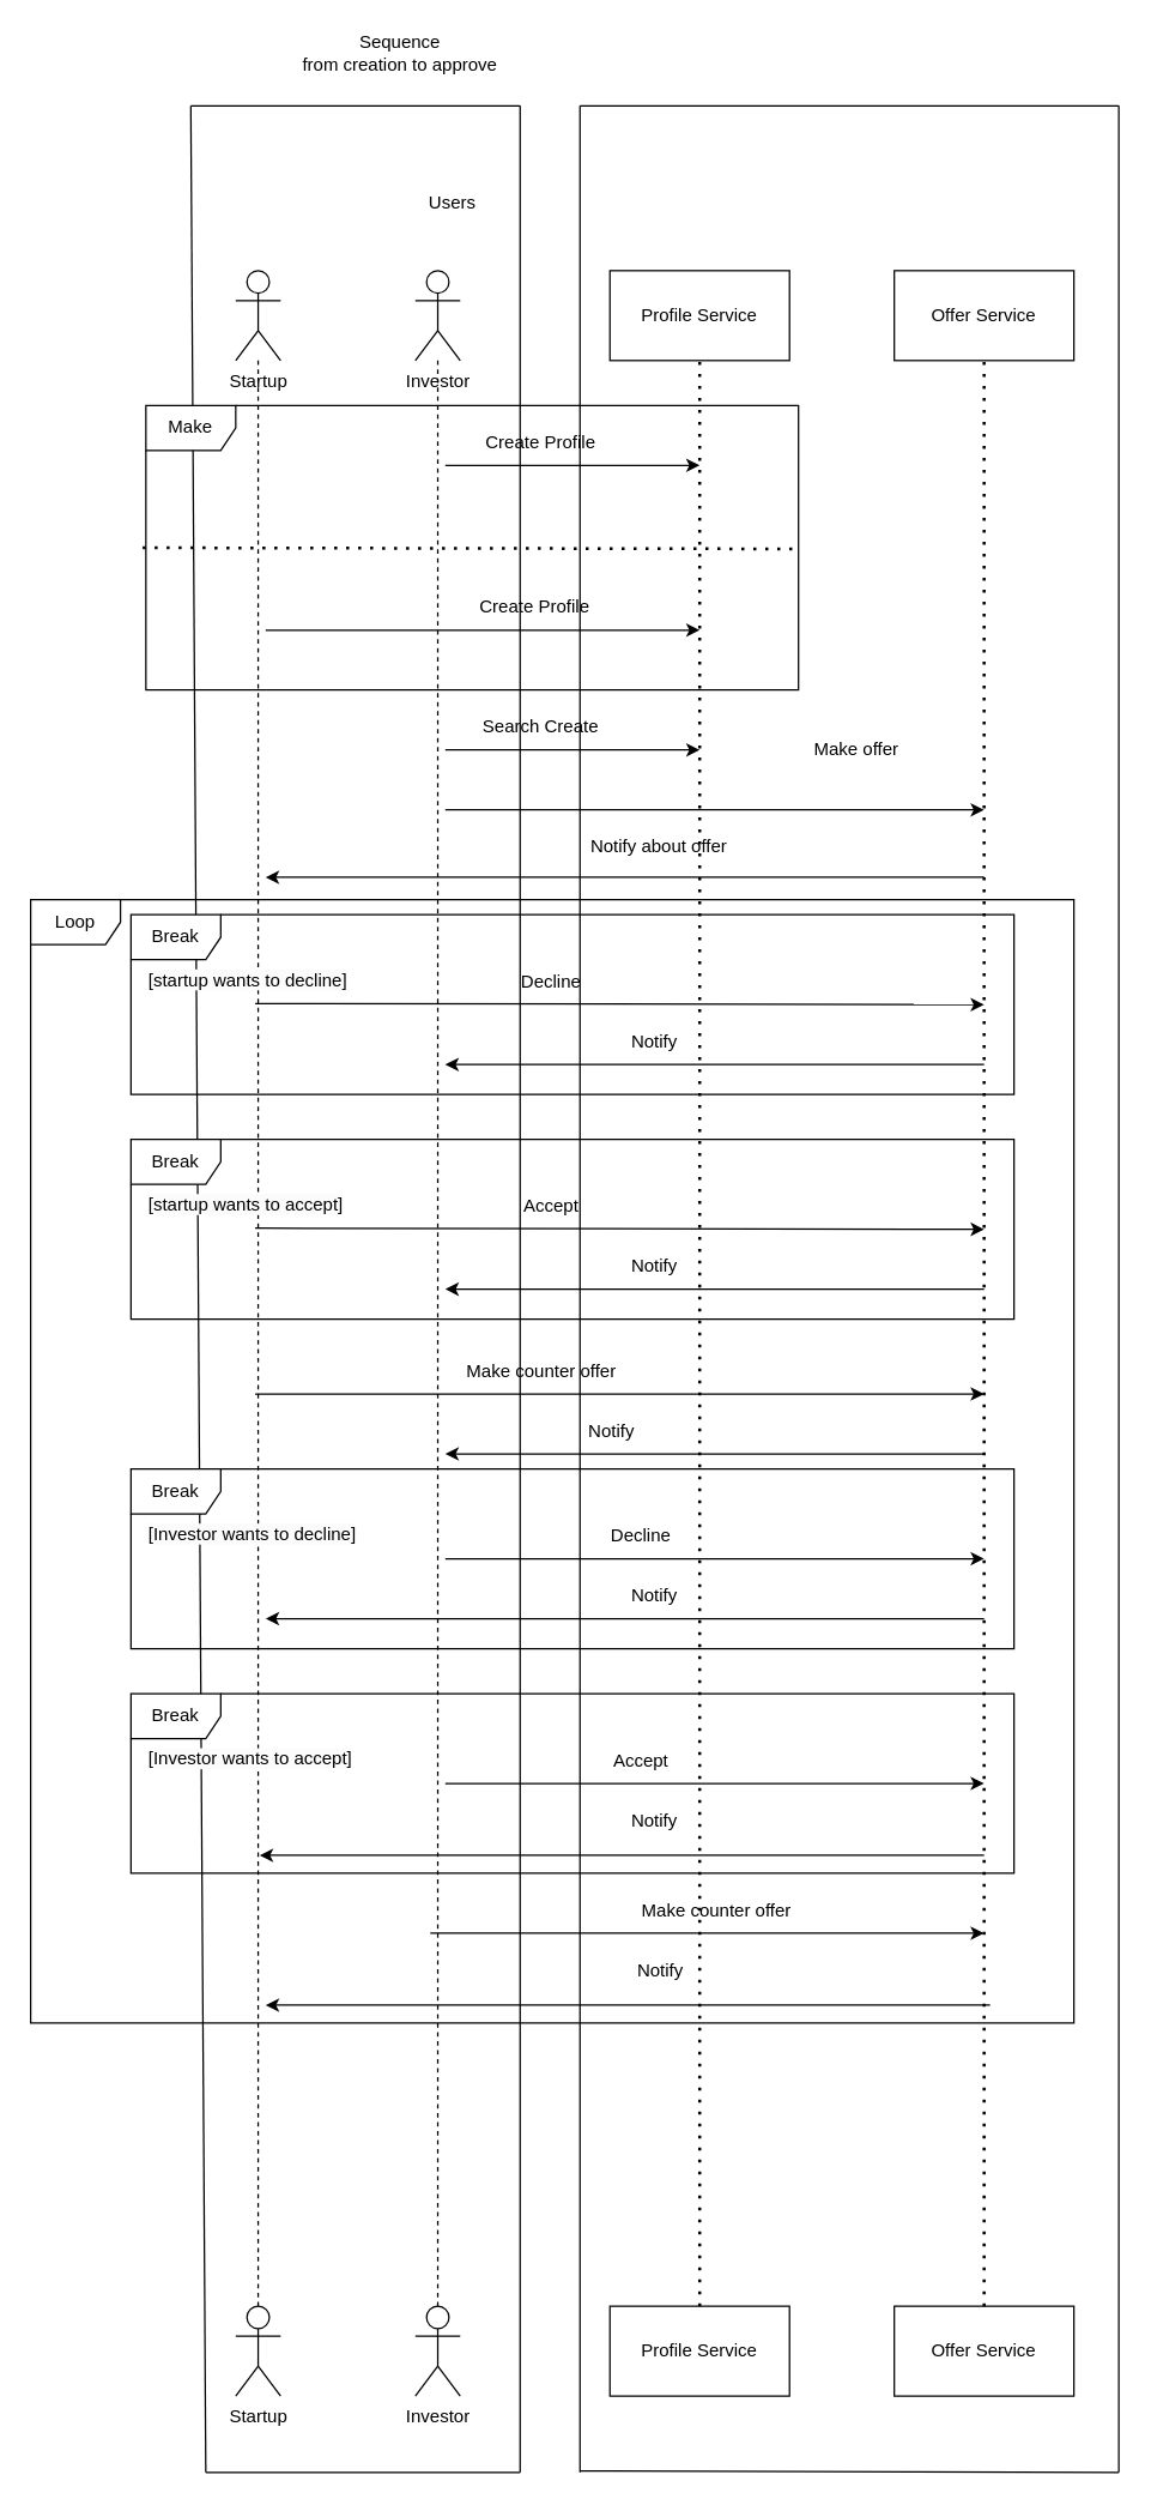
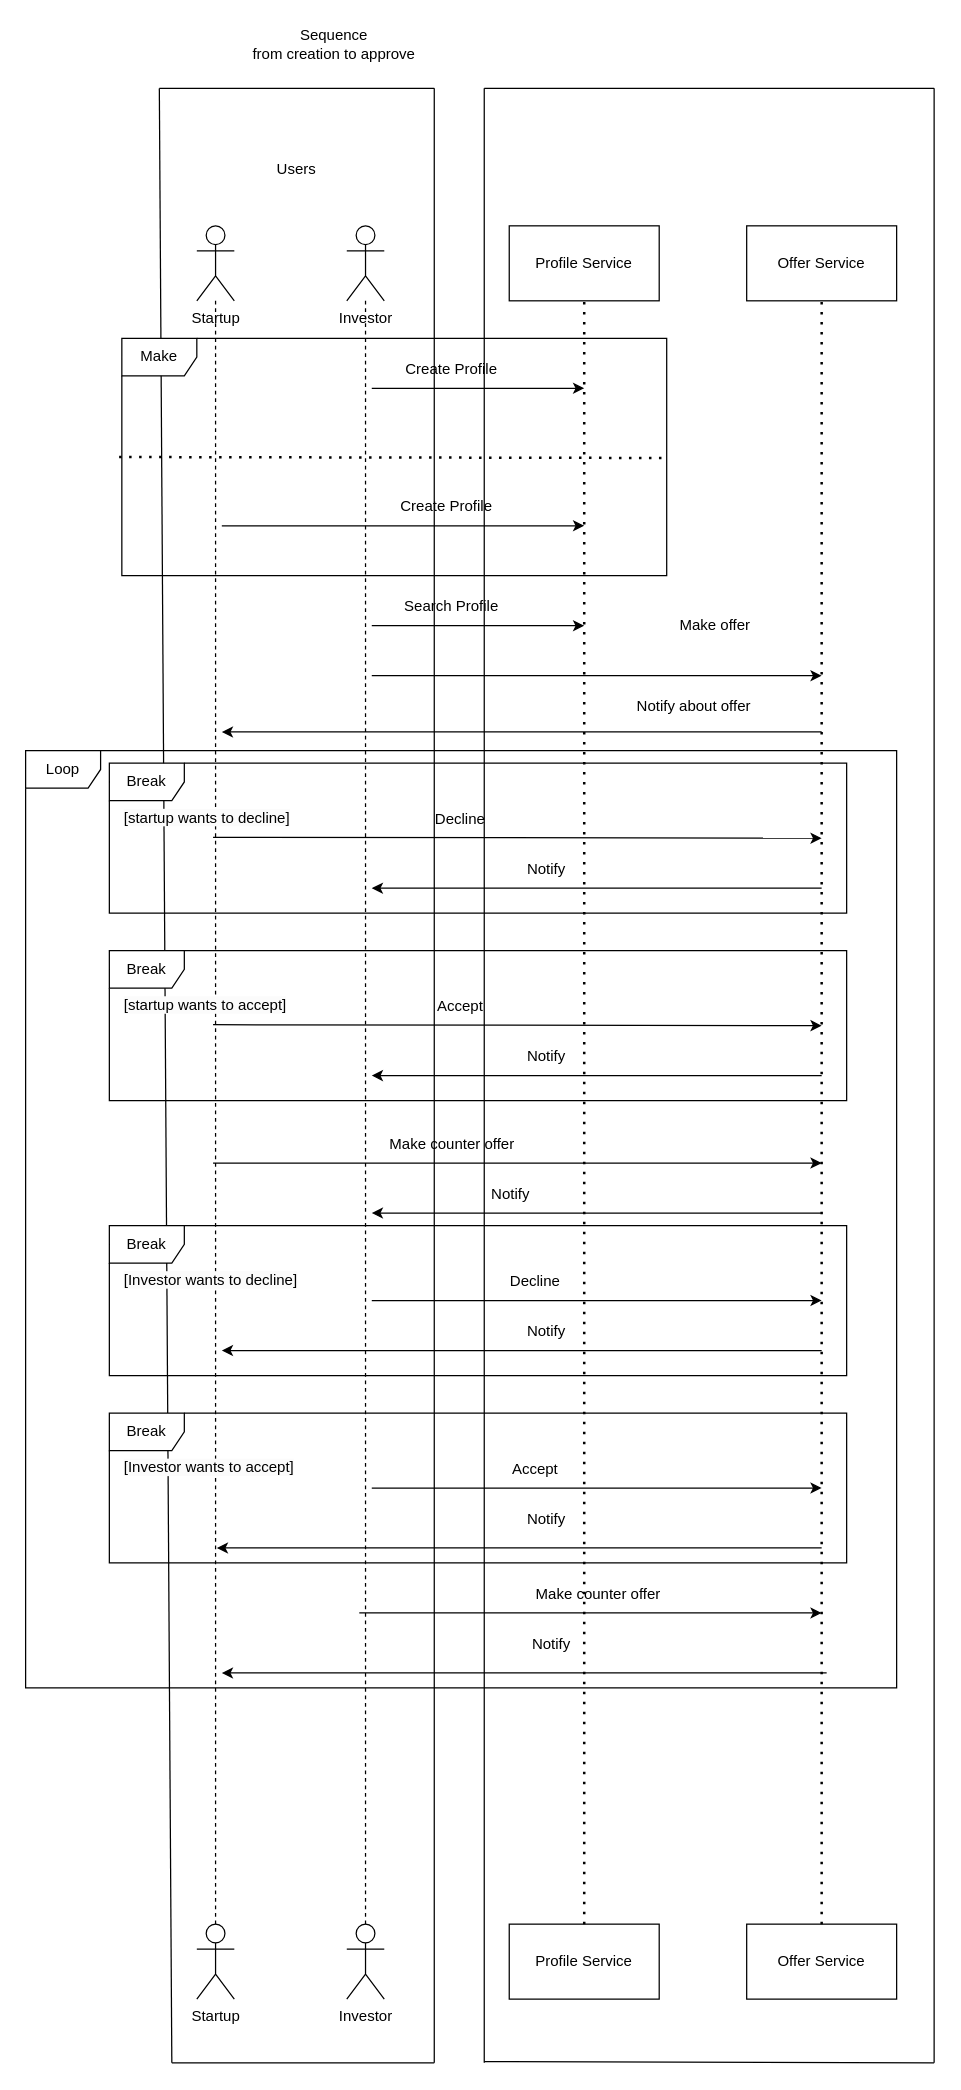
- <mxCell id="4" value="Users" style="text;html=1;strokeColor=none;fillColor=none;align=center;verticalAlign=middle;whiteSpace=wrap;rounded=0;" vertex="1" parent="1"><mxGeometry x="272" y="120" width="60" height="30" as="geometry" /></mxCell>
+ <mxCell id="4" value="Users" style="text;html=1;strokeColor=none;fillColor=none;align=center;verticalAlign=middle;whiteSpace=wrap;rounded=0;" vertex="1" parent="1"><mxGeometry x="207" y="120" width="60" height="30" as="geometry" /></mxCell>
- <mxCell id="30" value="Search Create" style="text;html=1;strokeColor=none;fillColor=none;align=center;verticalAlign=middle;whiteSpace=wrap;rounded=0;" vertex="1" parent="1"><mxGeometry x="311" y="470" width="100" height="30" as="geometry" /></mxCell>
+ <mxCell id="30" value="Search Profile" style="text;html=1;strokeColor=none;fillColor=none;align=center;verticalAlign=middle;whiteSpace=wrap;rounded=0;" vertex="1" parent="1"><mxGeometry x="311" y="470" width="100" height="30" as="geometry" /></mxCell>
- <mxCell id="34" value="Notify about offer" style="text;html=1;strokeColor=none;fillColor=none;align=center;verticalAlign=middle;whiteSpace=wrap;rounded=0;" vertex="1" parent="1"><mxGeometry x="362" y="550" width="156" height="30" as="geometry" /></mxCell>
+ <mxCell id="34" value="Notify about offer" style="text;html=1;strokeColor=none;fillColor=none;align=center;verticalAlign=middle;whiteSpace=wrap;rounded=0;" vertex="1" parent="1"><mxGeometry x="477" y="550" width="156" height="30" as="geometry" /></mxCell>
